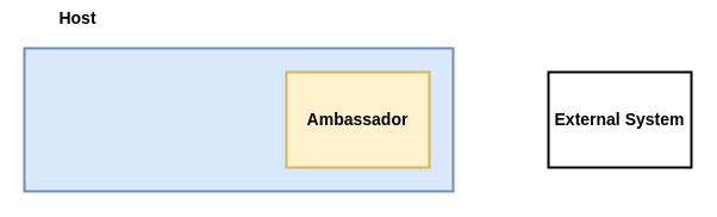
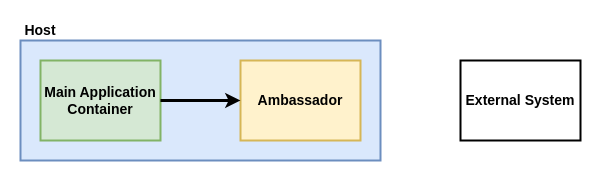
- <mxCell id="7" value="&lt;font style=&quot;font-size: 14px&quot;&gt;&lt;b&gt;Host&lt;/b&gt;&lt;/font&gt;" style="text;html=1;strokeColor=none;fillColor=none;align=center;verticalAlign=middle;whiteSpace=wrap;rounded=0;" vertex="1" parent="1"><mxGeometry x="45" y="5" width="40" height="20" as="geometry" /></mxCell>
+ <mxCell id="7" value="&lt;font style=&quot;font-size: 14px&quot;&gt;&lt;b&gt;Host&lt;/b&gt;&lt;/font&gt;" style="text;html=1;strokeColor=none;fillColor=none;align=center;verticalAlign=middle;whiteSpace=wrap;rounded=0;" vertex="1" parent="1"><mxGeometry x="20" y="20" width="40" height="20" as="geometry" /></mxCell>
+ <mxCell id="3" value="&lt;font size=&quot;1&quot;&gt;&lt;b style=&quot;font-size: 14px&quot;&gt;Main Application Container&lt;/b&gt;&lt;/font&gt;" style="rounded=0;whiteSpace=wrap;html=1;strokeWidth=2;fillColor=#d5e8d4;strokeColor=#82b366;" vertex="1" parent="1"><mxGeometry x="40" y="60" width="120" height="80" as="geometry" /></mxCell>
+ <mxCell id="5" value="" style="endArrow=classic;html=1;strokeWidth=3;entryX=0;entryY=0.5;entryDx=0;entryDy=0;exitX=1;exitY=0.5;exitDx=0;exitDy=0;" edge="1" parent="1" source="3" target="4"><mxGeometry width="50" height="50" relative="1" as="geometry"><mxPoint x="20" y="230" as="sourcePoint" /><mxPoint x="70" y="180" as="targetPoint" /></mxGeometry></mxCell>
